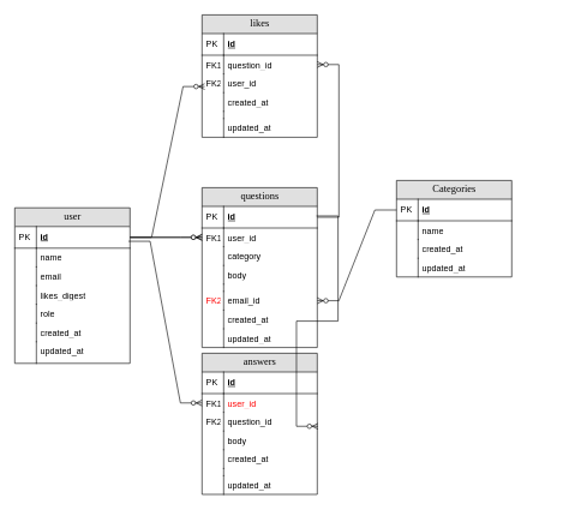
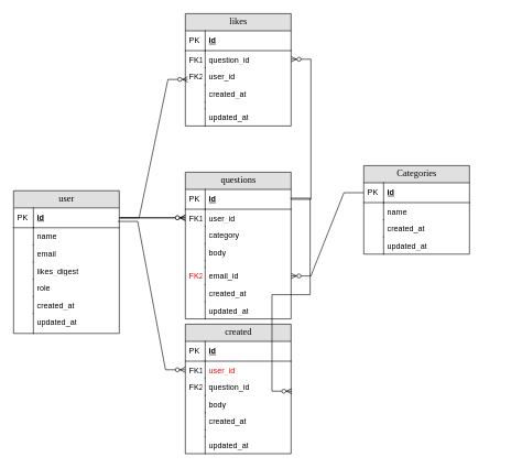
- <mxCell id="35" value="answers" style="swimlane;html=1;fontStyle=0;childLayout=stackLayout;horizontal=1;startSize=26;fillColor=#e0e0e0;horizontalStack=0;resizeParent=1;resizeLast=0;collapsible=1;marginBottom=0;swimlaneFillColor=#ffffff;align=center;rounded=0;shadow=0;comic=0;labelBackgroundColor=none;strokeWidth=1;fontFamily=Verdana;fontSize=14" vertex="1" parent="1"><mxGeometry x="280" y="490" width="160" height="196" as="geometry" /></mxCell>
+ <mxCell id="35" value="created" style="swimlane;html=1;fontStyle=0;childLayout=stackLayout;horizontal=1;startSize=26;fillColor=#e0e0e0;horizontalStack=0;resizeParent=1;resizeLast=0;collapsible=1;marginBottom=0;swimlaneFillColor=#ffffff;align=center;rounded=0;shadow=0;comic=0;labelBackgroundColor=none;strokeWidth=1;fontFamily=Verdana;fontSize=14" vertex="1" parent="1"><mxGeometry x="280" y="490" width="160" height="196" as="geometry" /></mxCell>
